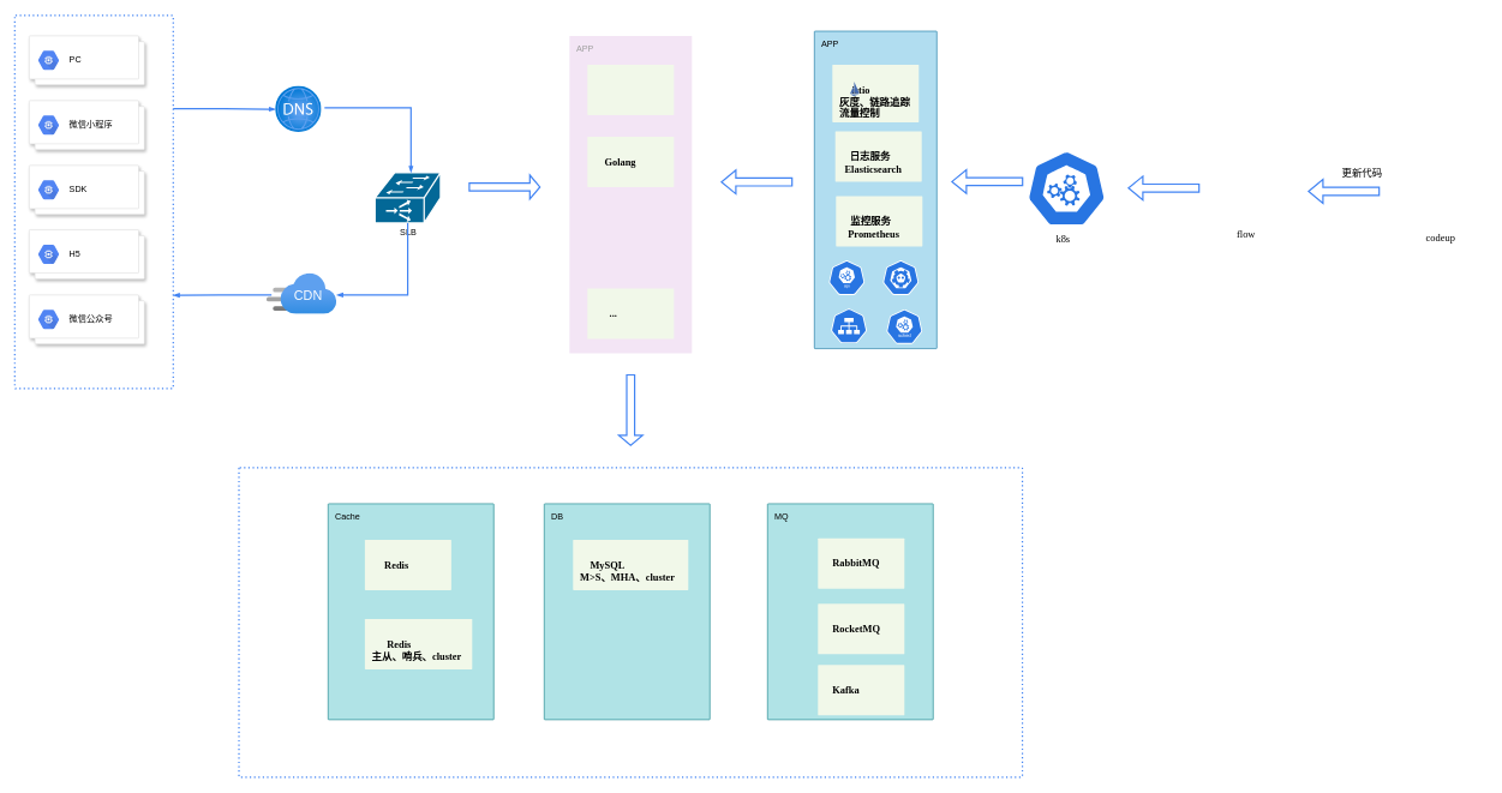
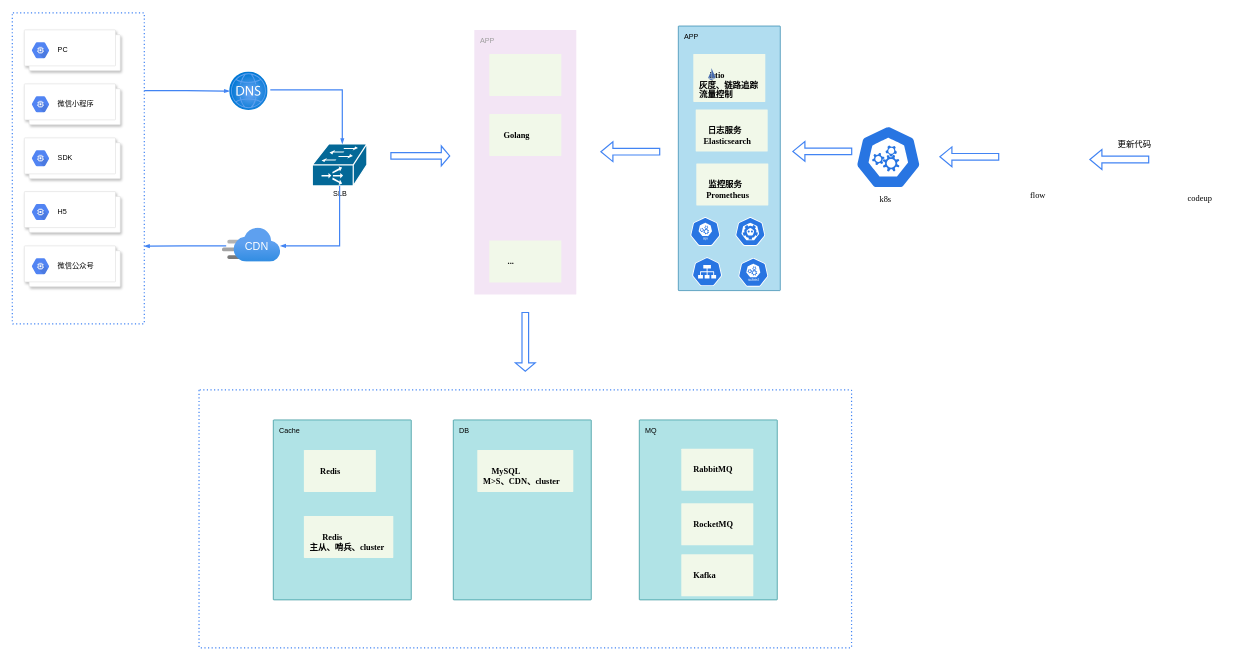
- <mxCell id="49" value="&lt;b&gt;&lt;font face=&quot;Comic Sans MS&quot; style=&quot;font-size: 14px&quot; color=&quot;#000000&quot;&gt;&amp;nbsp; &amp;nbsp; &lt;br&gt;&amp;nbsp; &amp;nbsp; MySQL&lt;br&gt;M&amp;gt;S、MHA、cluster&lt;br&gt;&lt;/font&gt;&lt;/b&gt;" style="sketch=0;points=[[0,0,0],[0.25,0,0],[0.5,0,0],[0.75,0,0],[1,0,0],[1,0.25,0],[1,0.5,0],[1,0.75,0],[1,1,0],[0.75,1,0],[0.5,1,0],[0.25,1,0],[0,1,0],[0,0.75,0],[0,0.5,0],[0,0.25,0]];rounded=1;absoluteArcSize=1;arcSize=2;html=1;strokeColor=none;gradientColor=none;shadow=0;dashed=0;fontSize=12;fontColor=#9E9E9E;align=left;verticalAlign=top;spacing=10;spacingTop=-4;fillColor=#F1F8E9;" vertex="1" parent="1"><mxGeometry x="794.99" y="749" width="160" height="70" as="geometry" /></mxCell>
+ <mxCell id="49" value="&lt;b&gt;&lt;font face=&quot;Comic Sans MS&quot; style=&quot;font-size: 14px&quot; color=&quot;#000000&quot;&gt;&amp;nbsp; &amp;nbsp; &lt;br&gt;&amp;nbsp; &amp;nbsp; MySQL&lt;br&gt;M&amp;gt;S、CDN、cluster&lt;br&gt;&lt;/font&gt;&lt;/b&gt;" style="sketch=0;points=[[0,0,0],[0.25,0,0],[0.5,0,0],[0.75,0,0],[1,0,0],[1,0.25,0],[1,0.5,0],[1,0.75,0],[1,1,0],[0.75,1,0],[0.5,1,0],[0.25,1,0],[0,1,0],[0,0.75,0],[0,0.5,0],[0,0.25,0]];rounded=1;absoluteArcSize=1;arcSize=2;html=1;strokeColor=none;gradientColor=none;shadow=0;dashed=0;fontSize=12;fontColor=#9E9E9E;align=left;verticalAlign=top;spacing=10;spacingTop=-4;fillColor=#F1F8E9;" vertex="1" parent="1"><mxGeometry x="794.99" y="749" width="160" height="70" as="geometry" /></mxCell>
